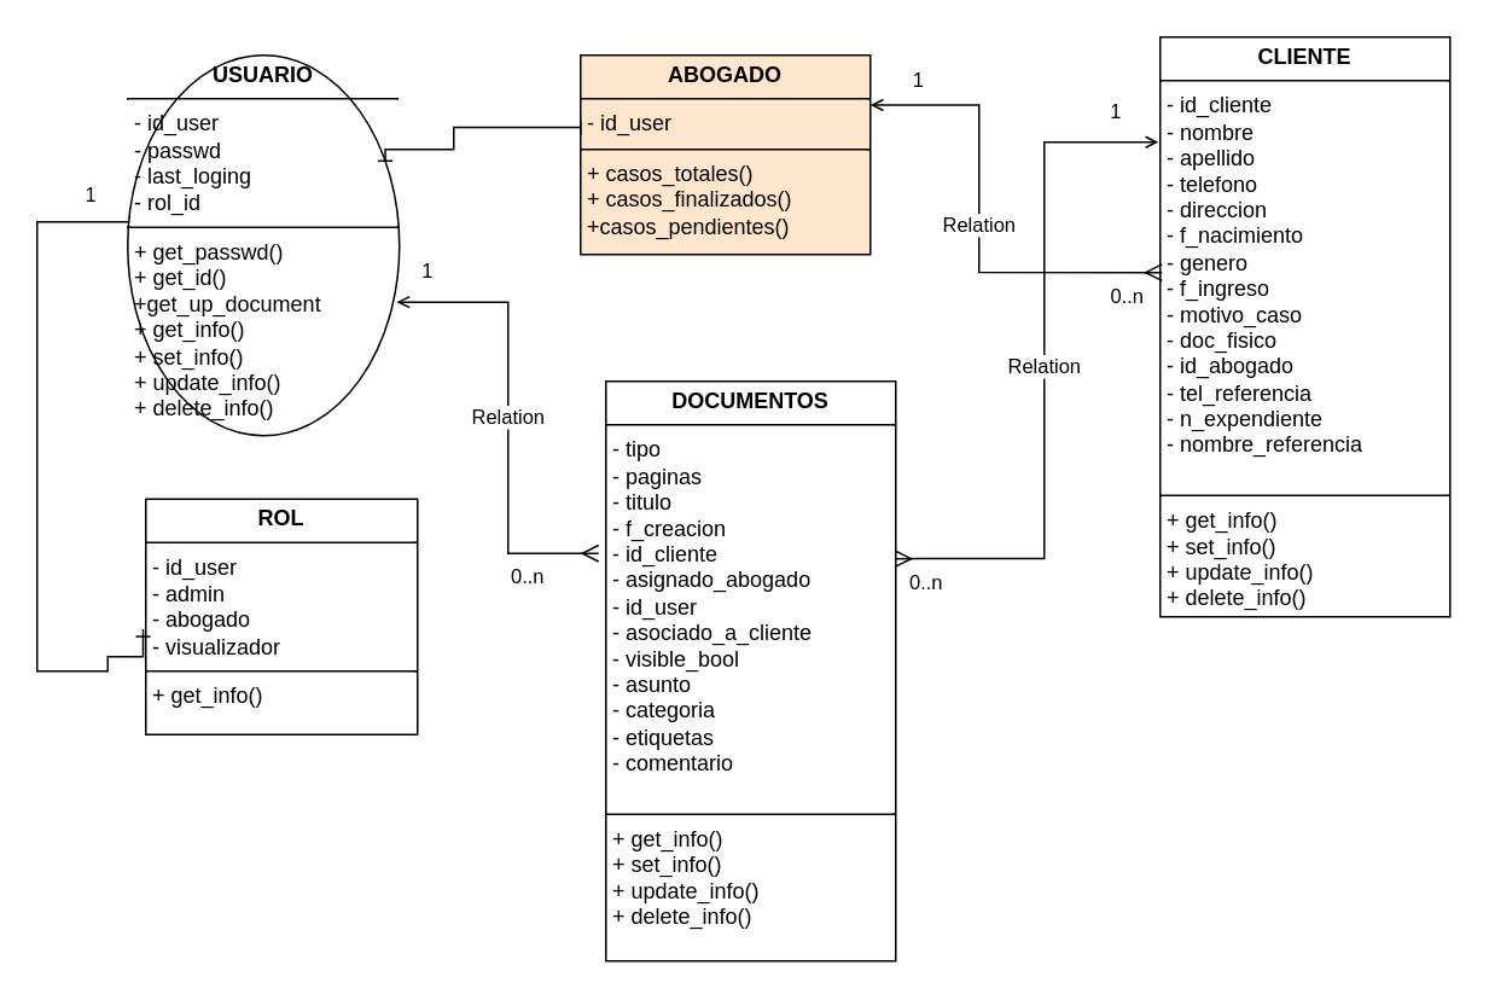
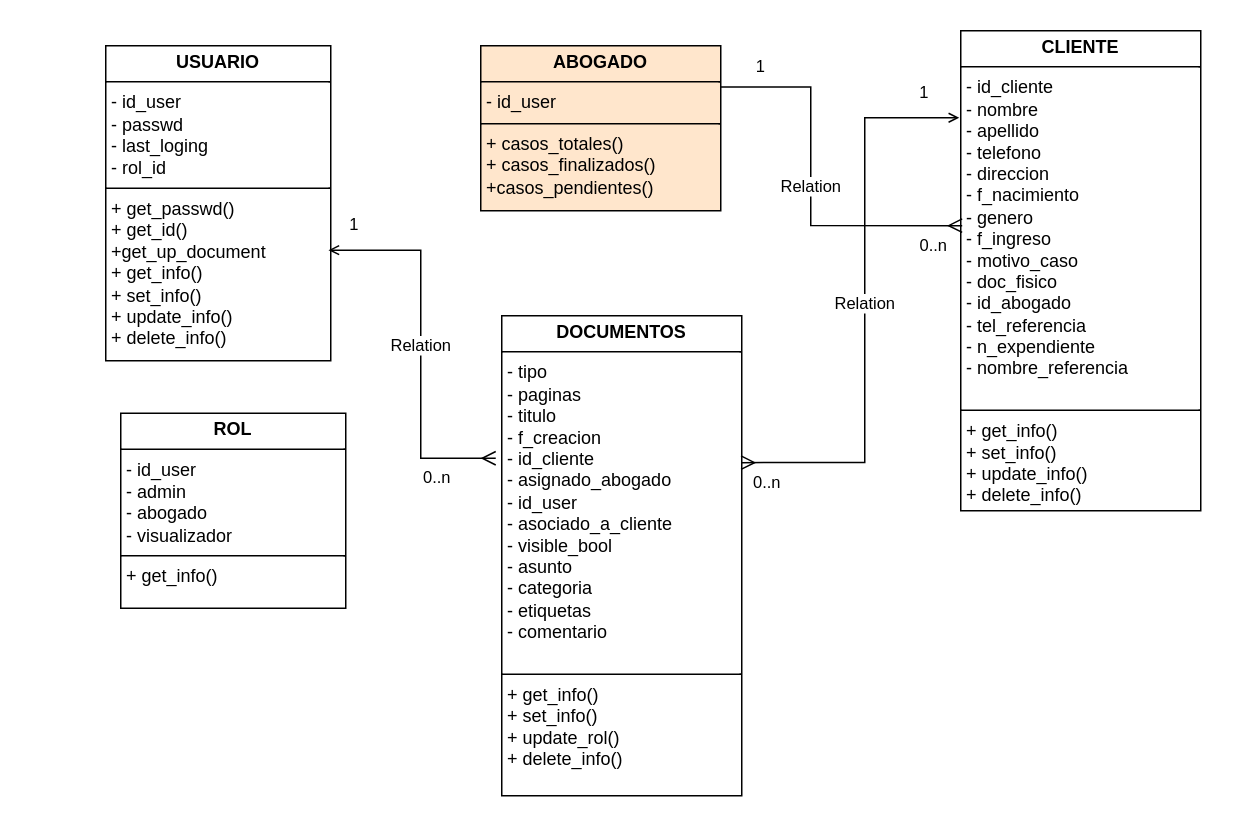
- <mxCell id="16" value="Relation" style="endArrow=open;html=1;endSize=5;startArrow=ERmany;startSize=7;startFill=0;edgeStyle=orthogonalEdgeStyle;rounded=0;strokeWidth=1;entryX=1;entryY=0.25;entryDx=0;entryDy=0;exitX=0.006;exitY=0.406;exitDx=0;exitDy=0;exitPerimeter=0;" edge="1" parent="1" source="5" target="3"><mxGeometry relative="1" as="geometry"><mxPoint x="630" y="150" as="sourcePoint" /><mxPoint x="640" y="90" as="targetPoint" /><Array as="points"><mxPoint x="540" y="150" /><mxPoint x="540" y="58" /></Array></mxGeometry></mxCell>
+ <mxCell id="16" value="Relation" style="endArrow=none;html=1;endSize=5;startArrow=ERmany;startSize=7;startFill=0;edgeStyle=orthogonalEdgeStyle;rounded=0;strokeWidth=1;entryX=1;entryY=0.25;entryDx=0;entryDy=0;exitX=0.006;exitY=0.406;exitDx=0;exitDy=0;exitPerimeter=0;" edge="1" parent="1" source="5" target="3"><mxGeometry relative="1" as="geometry"><mxPoint x="630" y="150" as="sourcePoint" /><mxPoint x="640" y="90" as="targetPoint" /><Array as="points"><mxPoint x="540" y="150" /><mxPoint x="540" y="58" /></Array></mxGeometry></mxCell>
- <mxCell id="6" value="" style="endArrow=baseDash;endFill=0;html=1;edgeStyle=orthogonalEdgeStyle;align=left;verticalAlign=top;rounded=0;exitX=0;exitY=0.362;exitDx=0;exitDy=0;exitPerimeter=0;startArrow=baseDash;startFill=0;entryX=1;entryY=0.25;entryDx=0;entryDy=0;" parent="1" source="3" target="2" edge="1"><mxGeometry x="-1" relative="1" as="geometry"><mxPoint x="290" y="180" as="sourcePoint" /><mxPoint x="230" y="80" as="targetPoint" /><Array as="points"><mxPoint x="250" y="70" /><mxPoint x="250" y="82" /></Array></mxGeometry></mxCell>
- <mxCell id="2" value="&lt;p style=&quot;margin:0px;margin-top:4px;text-align:center;&quot;&gt;&lt;b&gt;USUARIO&lt;/b&gt;&lt;/p&gt;&lt;hr size=&quot;1&quot; style=&quot;border-style:solid;&quot;&gt;&lt;p style=&quot;margin:0px;margin-left:4px;&quot;&gt;- id_user&lt;/p&gt;&lt;p style=&quot;margin:0px;margin-left:4px;&quot;&gt;- passwd&lt;/p&gt;&lt;p style=&quot;margin:0px;margin-left:4px;&quot;&gt;- last_loging&lt;br&gt;- rol_id&lt;/p&gt;&lt;hr size=&quot;1&quot; style=&quot;border-style:solid;&quot;&gt;&lt;p style=&quot;margin:0px;margin-left:4px;&quot;&gt;+ get_passwd()&lt;/p&gt;&lt;p style=&quot;margin:0px;margin-left:4px;&quot;&gt;+ get_id()&lt;/p&gt;&lt;p style=&quot;margin:0px;margin-left:4px;&quot;&gt;+get_up_document&lt;/p&gt;&lt;p style=&quot;margin: 0px 0px 0px 4px;&quot;&gt;+ get_info()&lt;/p&gt;&lt;p style=&quot;margin: 0px 0px 0px 4px;&quot;&gt;+ set_info()&lt;br&gt;&lt;/p&gt;&lt;p style=&quot;margin: 0px 0px 0px 4px;&quot;&gt;+ update_info()&lt;/p&gt;&lt;p style=&quot;margin: 0px 0px 0px 4px;&quot;&gt;+ delete_info()&lt;/p&gt;&lt;p style=&quot;margin:0px;margin-left:4px;&quot;&gt;&lt;br&gt;&lt;/p&gt;" style="ellipse;verticalAlign=top;align=left;overflow=fill;html=1;whiteSpace=wrap;" parent="1" vertex="1"><mxGeometry x="70" y="30" width="150" height="210" as="geometry" /></mxCell>
+ <mxCell id="2" value="&lt;p style=&quot;margin:0px;margin-top:4px;text-align:center;&quot;&gt;&lt;b&gt;USUARIO&lt;/b&gt;&lt;/p&gt;&lt;hr size=&quot;1&quot; style=&quot;border-style:solid;&quot;&gt;&lt;p style=&quot;margin:0px;margin-left:4px;&quot;&gt;- id_user&lt;/p&gt;&lt;p style=&quot;margin:0px;margin-left:4px;&quot;&gt;- passwd&lt;/p&gt;&lt;p style=&quot;margin:0px;margin-left:4px;&quot;&gt;- last_loging&lt;br&gt;- rol_id&lt;/p&gt;&lt;hr size=&quot;1&quot; style=&quot;border-style:solid;&quot;&gt;&lt;p style=&quot;margin:0px;margin-left:4px;&quot;&gt;+ get_passwd()&lt;/p&gt;&lt;p style=&quot;margin:0px;margin-left:4px;&quot;&gt;+ get_id()&lt;/p&gt;&lt;p style=&quot;margin:0px;margin-left:4px;&quot;&gt;+get_up_document&lt;/p&gt;&lt;p style=&quot;margin: 0px 0px 0px 4px;&quot;&gt;+ get_info()&lt;/p&gt;&lt;p style=&quot;margin: 0px 0px 0px 4px;&quot;&gt;+ set_info()&lt;br&gt;&lt;/p&gt;&lt;p style=&quot;margin: 0px 0px 0px 4px;&quot;&gt;+ update_info()&lt;/p&gt;&lt;p style=&quot;margin: 0px 0px 0px 4px;&quot;&gt;+ delete_info()&lt;/p&gt;&lt;p style=&quot;margin:0px;margin-left:4px;&quot;&gt;&lt;br&gt;&lt;/p&gt;" style="verticalAlign=top;align=left;overflow=fill;html=1;whiteSpace=wrap;" parent="1" vertex="1"><mxGeometry x="70" y="30" width="150" height="210" as="geometry" /></mxCell>
- <mxCell id="8" value="" style="endArrow=ERone;endFill=0;html=1;edgeStyle=orthogonalEdgeStyle;align=left;verticalAlign=top;rounded=0;entryX=-0.01;entryY=0.553;entryDx=0;entryDy=0;entryPerimeter=0;" parent="1" source="2" target="7" edge="1"><mxGeometry x="-0.291" y="30" relative="1" as="geometry"><mxPoint x="50" y="100" as="sourcePoint" /><mxPoint x="40" y="270" as="targetPoint" /><Array as="points"><mxPoint x="20" y="122" /><mxPoint x="20" y="370" /><mxPoint x="59" y="370" /><mxPoint x="59" y="362" /></Array><mxPoint as="offset" /></mxGeometry></mxCell>
- <mxCell id="9" value="1" style="edgeLabel;resizable=0;html=1;align=left;verticalAlign=bottom;" parent="8" connectable="0" vertex="1"><mxGeometry x="-1" relative="1" as="geometry"><mxPoint x="-26" y="-7" as="offset" /></mxGeometry></mxCell>
- <mxCell id="4" value="&lt;p style=&quot;margin:0px;margin-top:4px;text-align:center;&quot;&gt;&lt;b&gt;DOCUMENTOS&lt;/b&gt;&lt;/p&gt;&lt;hr size=&quot;1&quot; style=&quot;border-style:solid;&quot;&gt;&lt;p style=&quot;margin:0px;margin-left:4px;&quot;&gt;- tipo&lt;br&gt;- paginas&lt;br&gt;- titulo&lt;br&gt;- f_creacion&lt;/p&gt;&lt;p style=&quot;margin:0px;margin-left:4px;&quot;&gt;- id_cliente&lt;/p&gt;&lt;p style=&quot;margin:0px;margin-left:4px;&quot;&gt;- asignado_abogado&lt;/p&gt;&lt;p style=&quot;margin:0px;margin-left:4px;&quot;&gt;- id_user&lt;br&gt;- asociado_a_cliente&lt;br&gt;- visible_bool&lt;br&gt;- asunto&lt;br&gt;- categoria&lt;/p&gt;&lt;p style=&quot;margin:0px;margin-left:4px;&quot;&gt;- etiquetas&lt;br&gt;- comentario&lt;br&gt;&lt;br&gt;&lt;/p&gt;&lt;hr size=&quot;1&quot; style=&quot;border-style:solid;&quot;&gt;&lt;p style=&quot;margin: 0px 0px 0px 4px;&quot;&gt;+ get_info()&lt;/p&gt;&lt;p style=&quot;margin: 0px 0px 0px 4px;&quot;&gt;+ set_info()&lt;br&gt;&lt;/p&gt;&lt;p style=&quot;margin: 0px 0px 0px 4px;&quot;&gt;+ update_info()&lt;/p&gt;&lt;p style=&quot;margin: 0px 0px 0px 4px;&quot;&gt;+ delete_info()&lt;/p&gt;" style="verticalAlign=top;align=left;overflow=fill;html=1;whiteSpace=wrap;" parent="1" vertex="1"><mxGeometry x="334" y="210" width="160" height="320" as="geometry" /></mxCell>
+ <mxCell id="4" value="&lt;p style=&quot;margin:0px;margin-top:4px;text-align:center;&quot;&gt;&lt;b&gt;DOCUMENTOS&lt;/b&gt;&lt;/p&gt;&lt;hr size=&quot;1&quot; style=&quot;border-style:solid;&quot;&gt;&lt;p style=&quot;margin:0px;margin-left:4px;&quot;&gt;- tipo&lt;br&gt;- paginas&lt;br&gt;- titulo&lt;br&gt;- f_creacion&lt;/p&gt;&lt;p style=&quot;margin:0px;margin-left:4px;&quot;&gt;- id_cliente&lt;/p&gt;&lt;p style=&quot;margin:0px;margin-left:4px;&quot;&gt;- asignado_abogado&lt;/p&gt;&lt;p style=&quot;margin:0px;margin-left:4px;&quot;&gt;- id_user&lt;br&gt;- asociado_a_cliente&lt;br&gt;- visible_bool&lt;br&gt;- asunto&lt;br&gt;- categoria&lt;/p&gt;&lt;p style=&quot;margin:0px;margin-left:4px;&quot;&gt;- etiquetas&lt;br&gt;- comentario&lt;br&gt;&lt;br&gt;&lt;/p&gt;&lt;hr size=&quot;1&quot; style=&quot;border-style:solid;&quot;&gt;&lt;p style=&quot;margin: 0px 0px 0px 4px;&quot;&gt;+ get_info()&lt;/p&gt;&lt;p style=&quot;margin: 0px 0px 0px 4px;&quot;&gt;+ set_info()&lt;br&gt;&lt;/p&gt;&lt;p style=&quot;margin: 0px 0px 0px 4px;&quot;&gt;+ update_rol()&lt;/p&gt;&lt;p style=&quot;margin: 0px 0px 0px 4px;&quot;&gt;+ delete_info()&lt;/p&gt;" style="verticalAlign=top;align=left;overflow=fill;html=1;whiteSpace=wrap;" parent="1" vertex="1"><mxGeometry x="334" y="210" width="160" height="320" as="geometry" /></mxCell>
